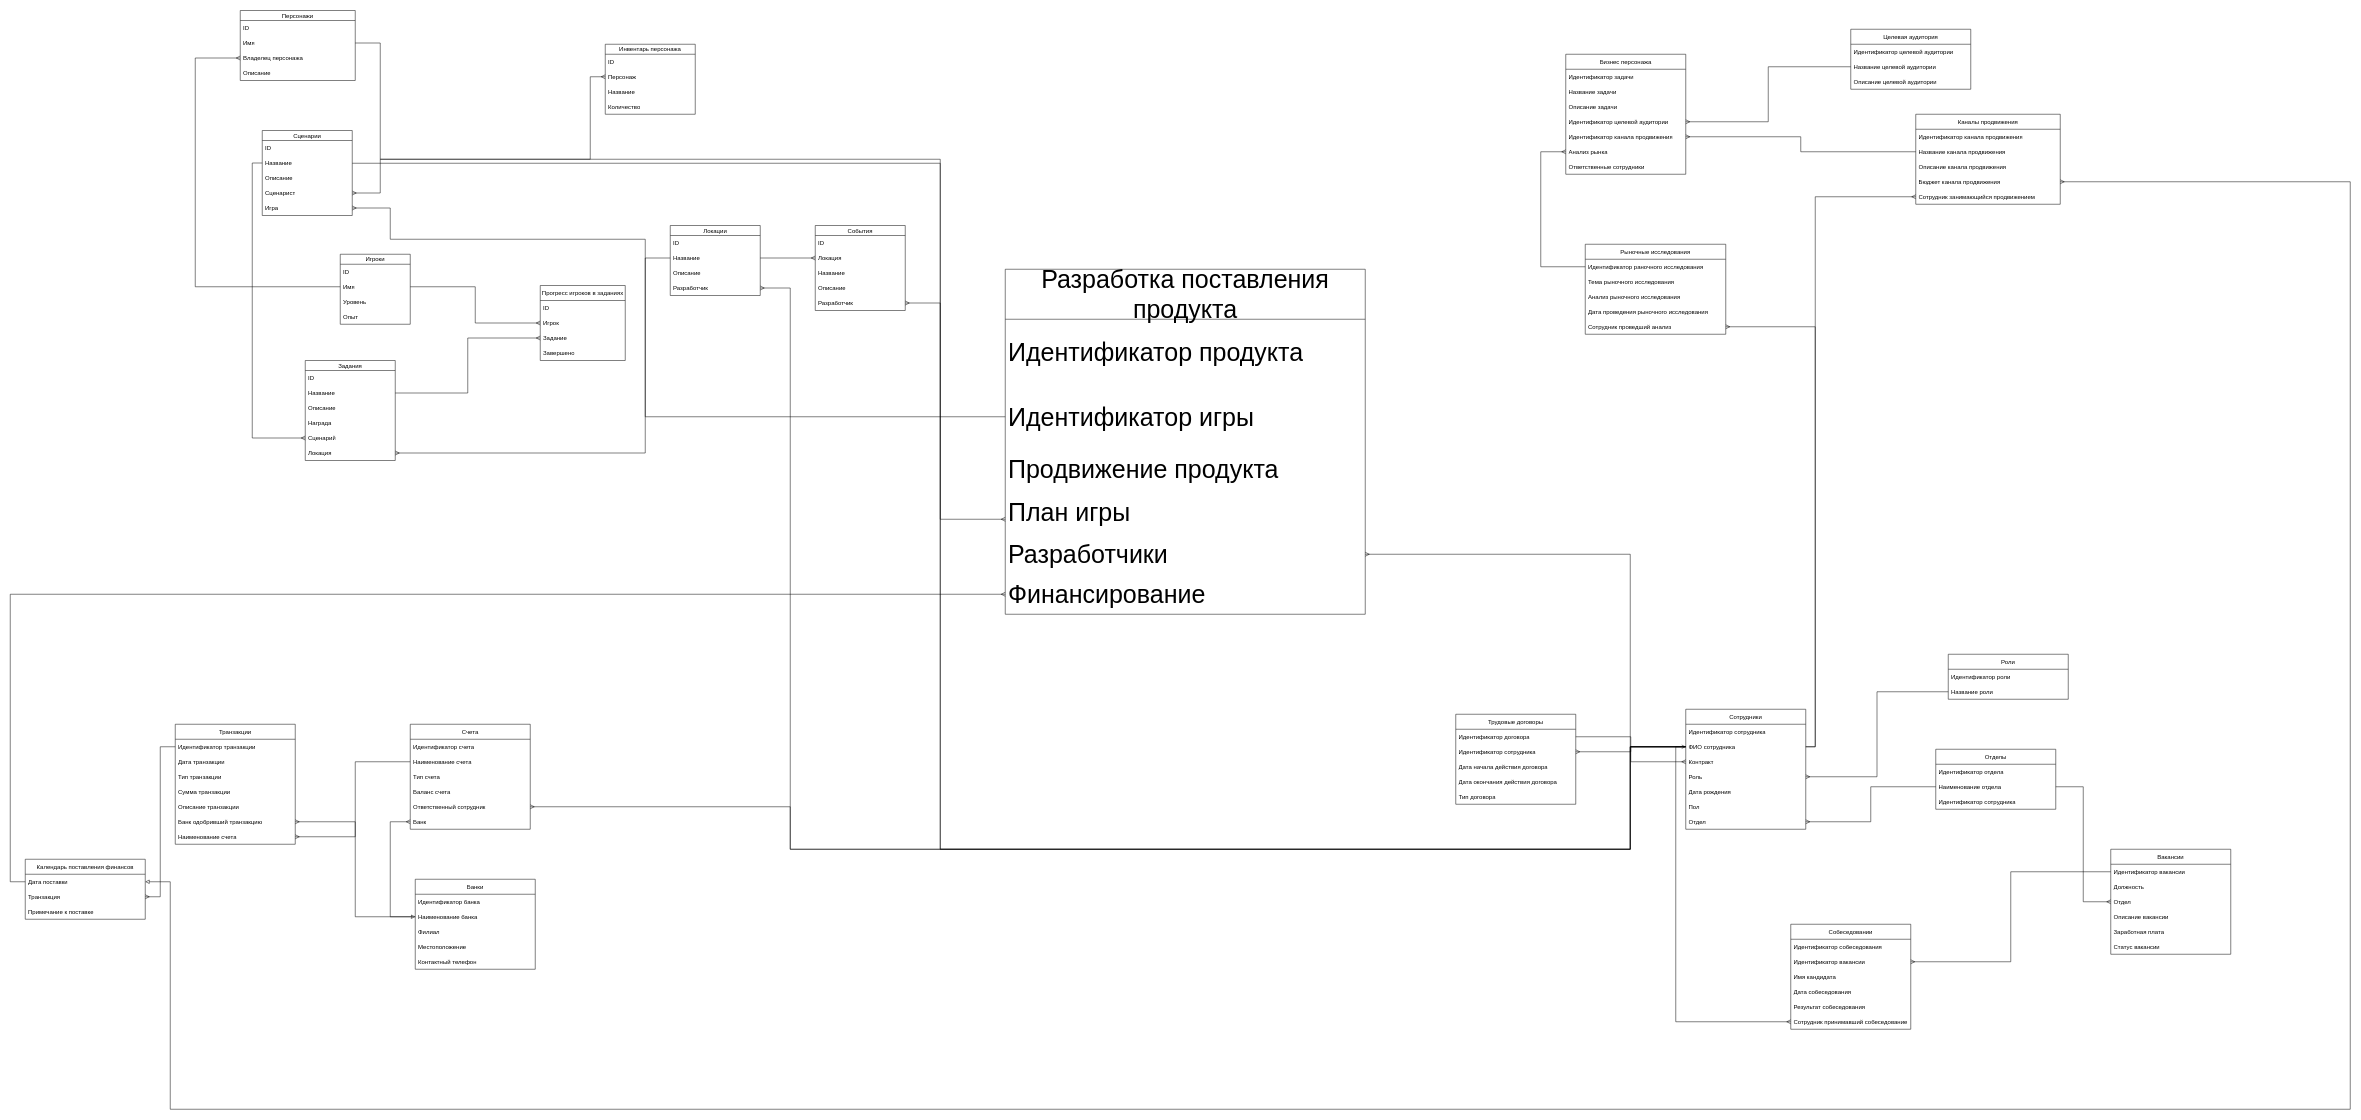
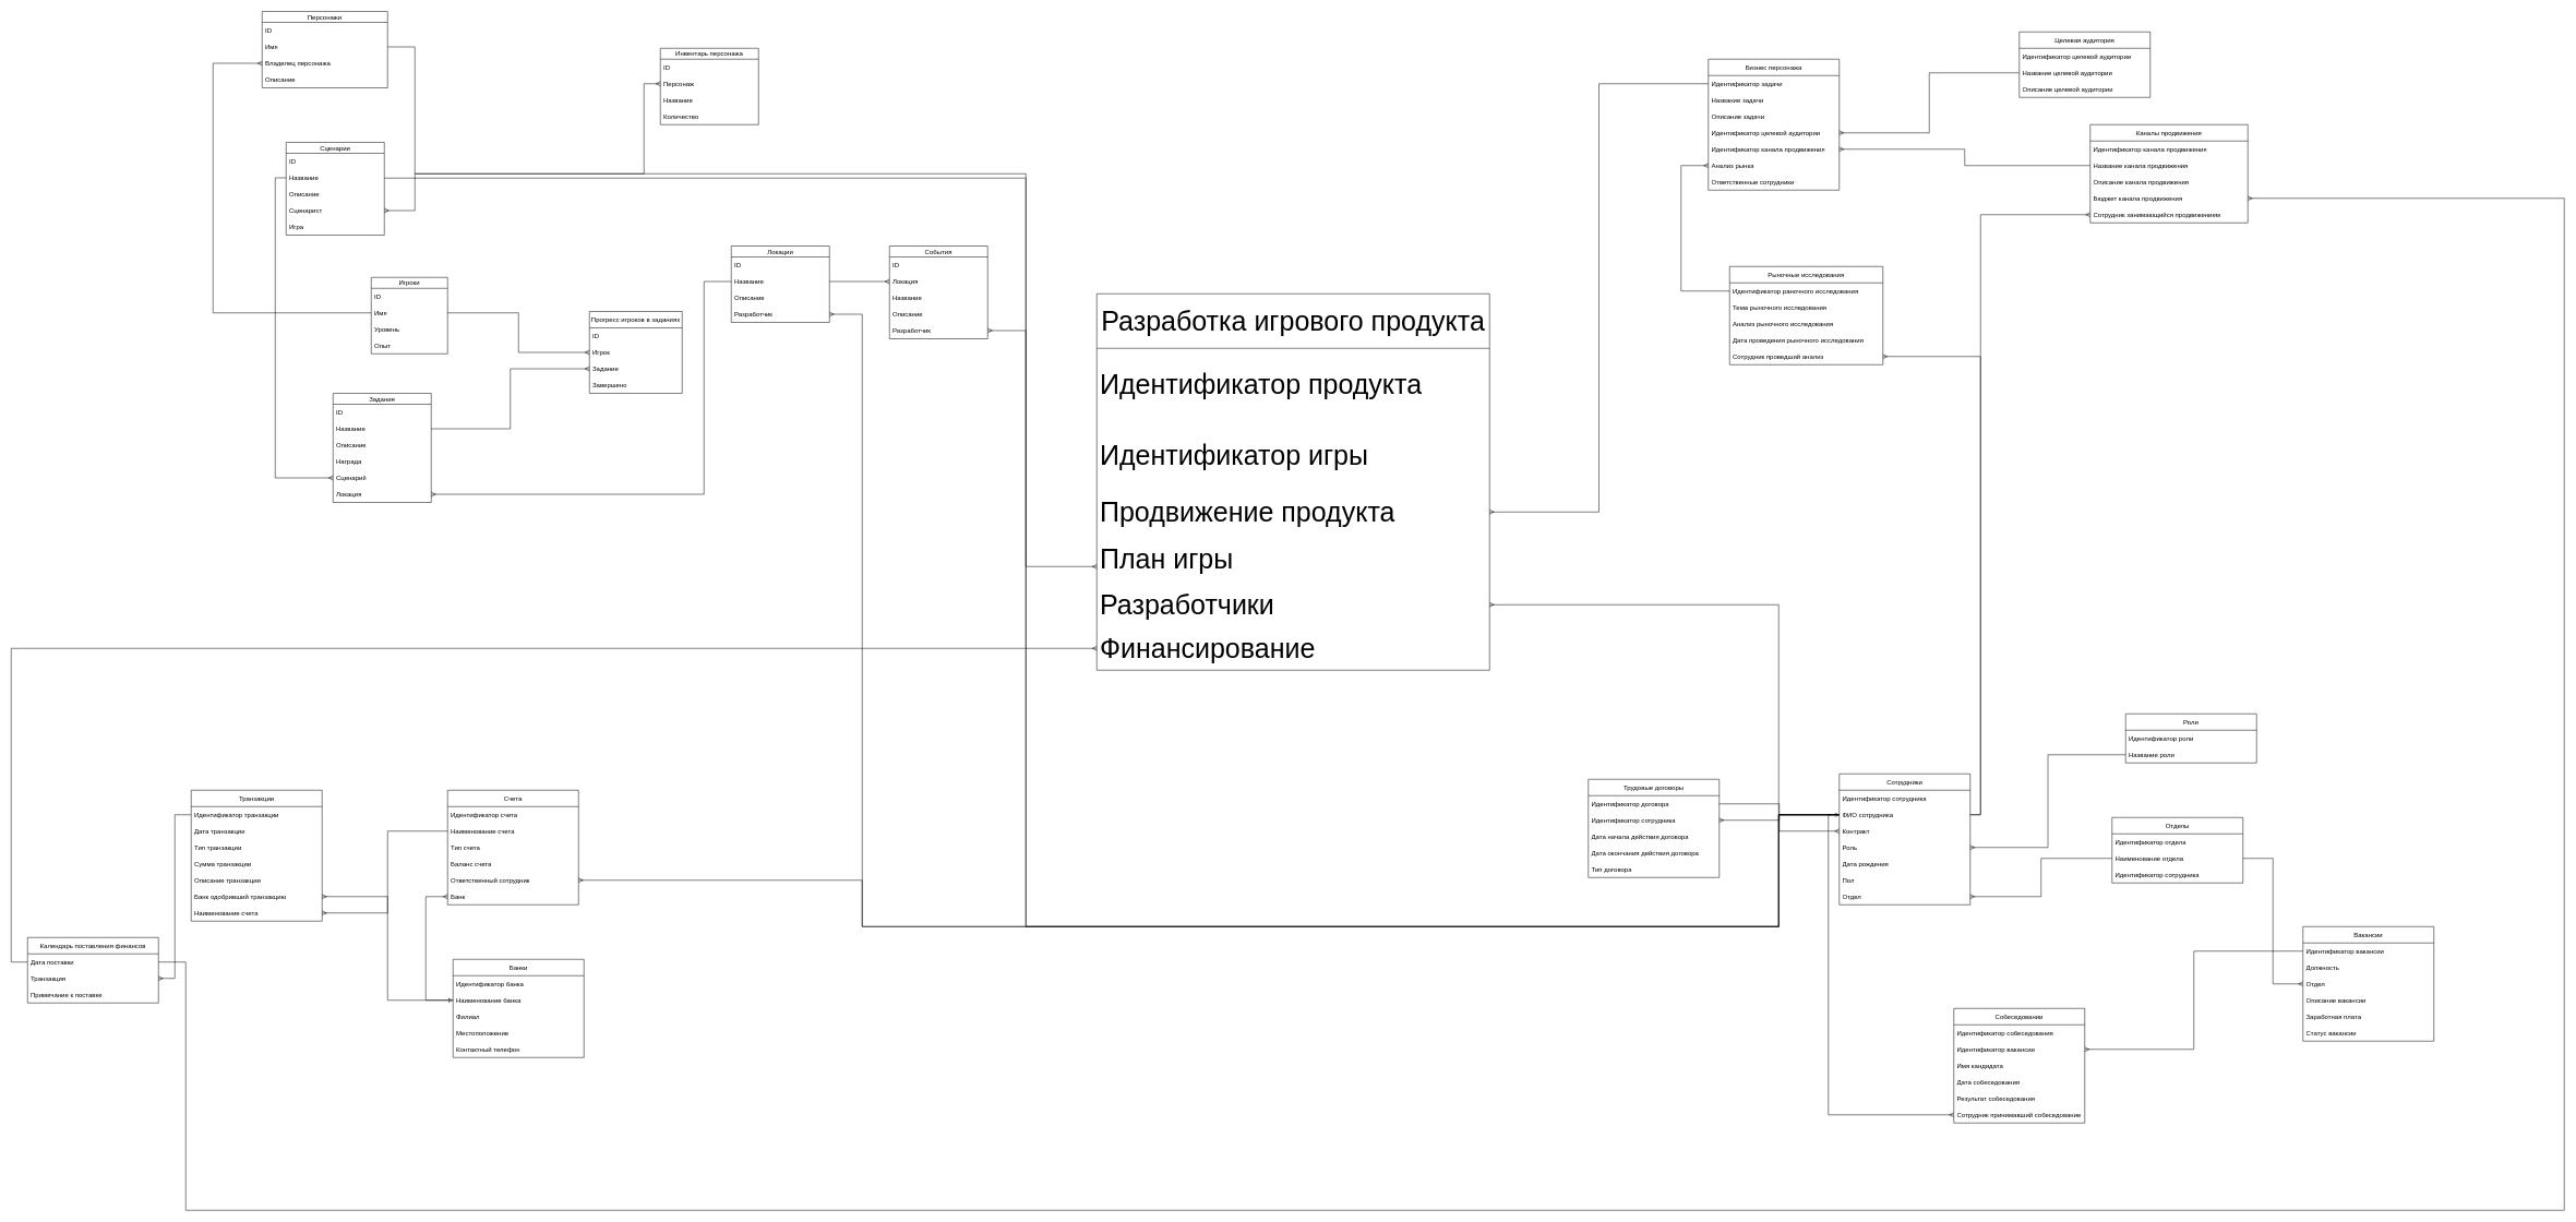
+ <mxCell id="151" style="edgeStyle=orthogonalEdgeStyle;rounded=0;orthogonalLoop=1;jettySize=auto;html=1;entryX=0;entryY=0.5;entryDx=0;entryDy=0;startArrow=ERmany;startFill=0;endArrow=none;endFill=0;" edge="1" parent="1" source="147" target="52"><mxGeometry relative="1" as="geometry" /></mxCell>
- <mxCell id="144" value="&lt;font style=&quot;font-size: 50px;&quot;&gt;Разработка поставления продукта&lt;/font&gt;" style="swimlane;fontStyle=0;childLayout=stackLayout;horizontal=1;startSize=100;horizontalStack=0;resizeParent=1;resizeParentMax=0;resizeLast=0;collapsible=1;marginBottom=0;whiteSpace=wrap;html=1;" vertex="1" parent="1"><mxGeometry x="2010" y="538" width="720" height="690" as="geometry" /></mxCell>
+ <mxCell id="144" value="&lt;font style=&quot;font-size: 50px;&quot;&gt;Разработка игрового продукта&lt;/font&gt;" style="swimlane;fontStyle=0;childLayout=stackLayout;horizontal=1;startSize=100;horizontalStack=0;resizeParent=1;resizeParentMax=0;resizeLast=0;collapsible=1;marginBottom=0;whiteSpace=wrap;html=1;" vertex="1" parent="1"><mxGeometry x="2010" y="538" width="720" height="690" as="geometry" /></mxCell>
- <mxCell id="167" style="edgeStyle=orthogonalEdgeStyle;rounded=0;orthogonalLoop=1;jettySize=auto;html=1;startArrow=ERmany;startFill=0;endArrow=none;endFill=0;" edge="1" parent="1" source="17" target="146"><mxGeometry relative="1" as="geometry"><Array as="points"><mxPoint x="780" y="416" /><mxPoint x="780" y="478" /><mxPoint x="1290" y="478" /><mxPoint x="1290" y="833" /></Array></mxGeometry></mxCell>
- <mxCell id="160" style="edgeStyle=orthogonalEdgeStyle;rounded=0;orthogonalLoop=1;jettySize=auto;html=1;startArrow=ERmany;startFill=0;endArrow=block;endFill=0;" edge="1" parent="1" source="67" target="155"><mxGeometry relative="1" as="geometry"><Array as="points"><mxPoint x="4700" y="363" /><mxPoint x="4700" y="2218" /><mxPoint x="340" y="2218" /><mxPoint x="340" y="1763" /></Array></mxGeometry></mxCell>
+ <mxCell id="160" style="edgeStyle=orthogonalEdgeStyle;rounded=0;orthogonalLoop=1;jettySize=auto;html=1;startArrow=ERmany;startFill=0;endArrow=none;endFill=0;" edge="1" parent="1" source="67" target="155"><mxGeometry relative="1" as="geometry"><Array as="points"><mxPoint x="4700" y="363" /><mxPoint x="4700" y="2218" /><mxPoint x="340" y="2218" /><mxPoint x="340" y="1763" /></Array></mxGeometry></mxCell>
